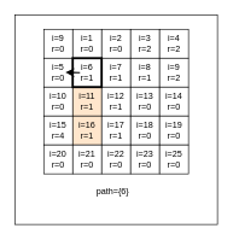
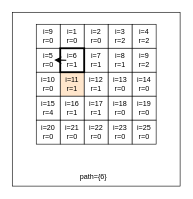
- <mxCell id="18" value="&lt;font style=&quot;color: light-dark(rgb(0, 0, 0), rgb(255, 255, 255));&quot;&gt;i=16&lt;/font&gt;&lt;div&gt;&lt;font style=&quot;color: light-dark(rgb(0, 0, 0), rgb(255, 255, 255));&quot;&gt;r=1&lt;/font&gt;&lt;/div&gt;" style="whiteSpace=wrap;html=1;aspect=fixed;fillColor=#ffe6cc;" vertex="1" parent="1"><mxGeometry x="100" y="160" width="40" height="40" as="geometry" /></mxCell>
+ <mxCell id="18" value="&lt;font style=&quot;color: light-dark(rgb(0, 0, 0), rgb(255, 255, 255));&quot;&gt;i=16&lt;/font&gt;&lt;div&gt;&lt;font style=&quot;color: light-dark(rgb(0, 0, 0), rgb(255, 255, 255));&quot;&gt;r=1&lt;/font&gt;&lt;/div&gt;" style="whiteSpace=wrap;html=1;aspect=fixed;" vertex="1" parent="1"><mxGeometry x="100" y="160" width="40" height="40" as="geometry" /></mxCell>
- <mxCell id="29" value="path={6}" style="text;html=1;align=center;verticalAlign=middle;resizable=0;points=[];autosize=1;strokeColor=none;fillColor=none;" vertex="1" parent="1"><mxGeometry x="120" y="250" width="70" height="30" as="geometry" /></mxCell>
+ <mxCell id="29" value="path={6}" style="text;html=1;align=center;verticalAlign=middle;resizable=0;points=[];autosize=1;strokeColor=none;fillColor=none;" vertex="1" parent="1"><mxGeometry x="120" y="280" width="70" height="30" as="geometry" /></mxCell>
